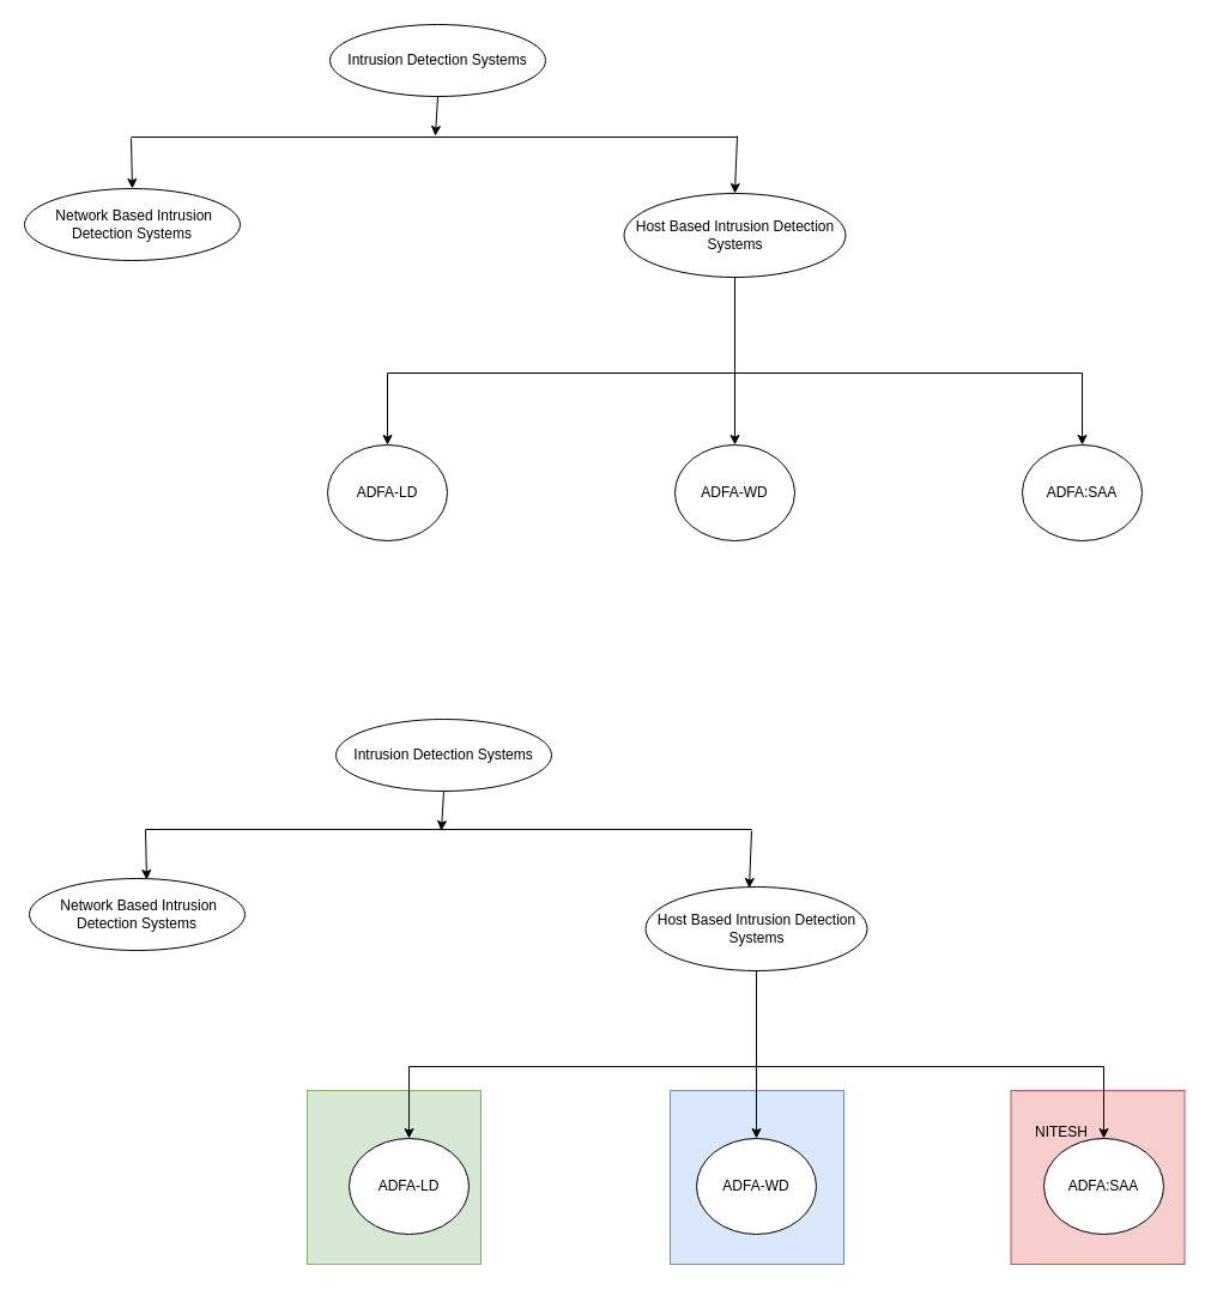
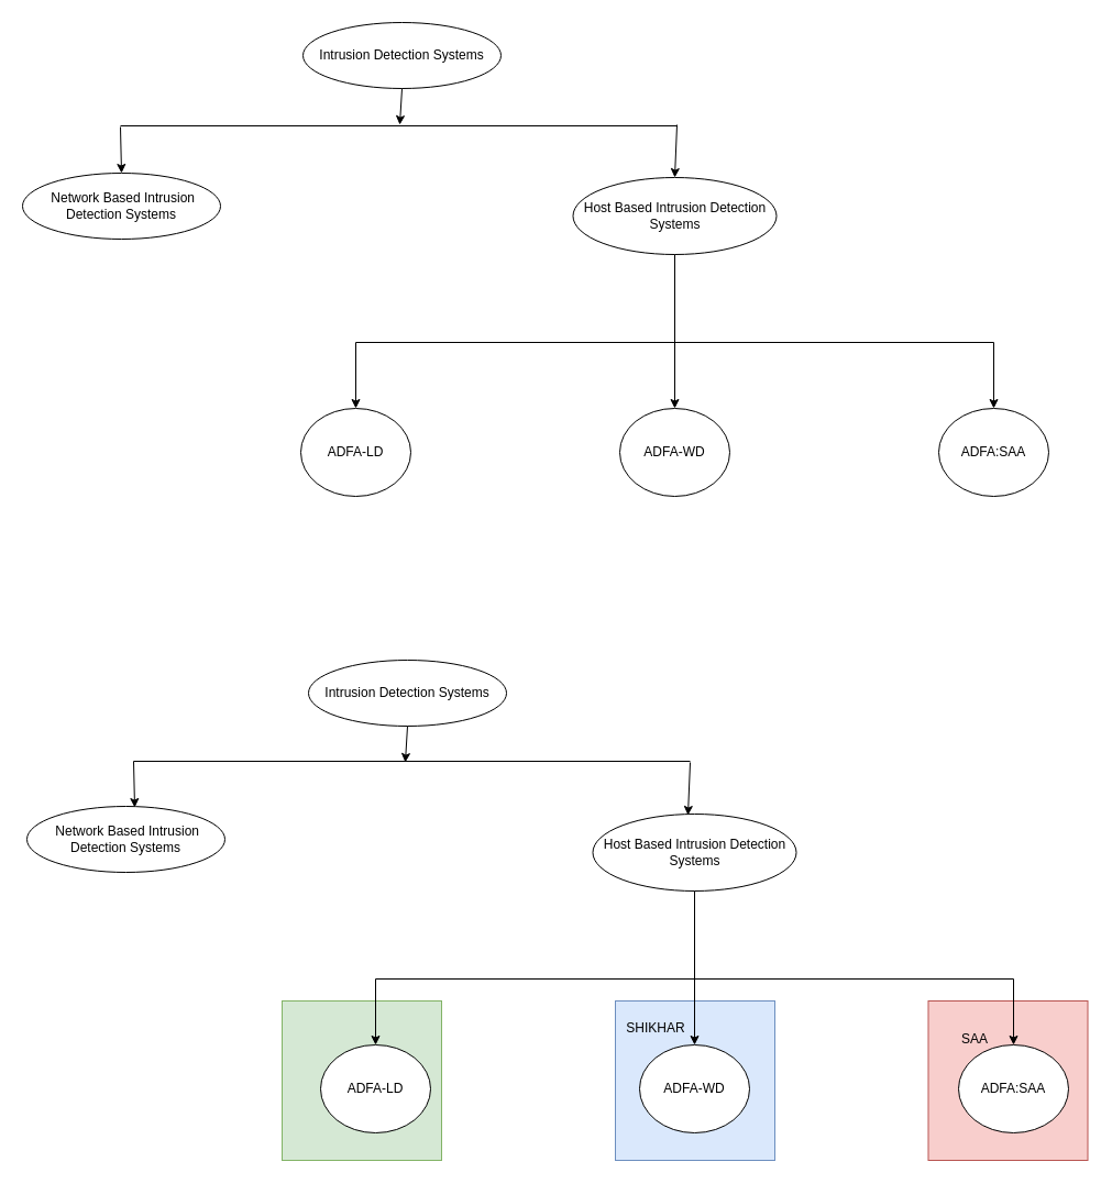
+ <mxCell id="36" value="SHIKHAR" style="text;html=1;align=center;verticalAlign=middle;whiteSpace=wrap;rounded=0;" vertex="1" parent="1"><mxGeometry x="566" y="920" width="60" height="30" as="geometry" /></mxCell>
- <mxCell id="37" value="NITESH" style="text;html=1;align=center;verticalAlign=middle;whiteSpace=wrap;rounded=0;" vertex="1" parent="1"><mxGeometry x="856" y="930" width="60" height="30" as="geometry" /></mxCell>
+ <mxCell id="37" value="SAA" style="text;html=1;align=center;verticalAlign=middle;whiteSpace=wrap;rounded=0;" vertex="1" parent="1"><mxGeometry x="856" y="930" width="60" height="30" as="geometry" /></mxCell>
